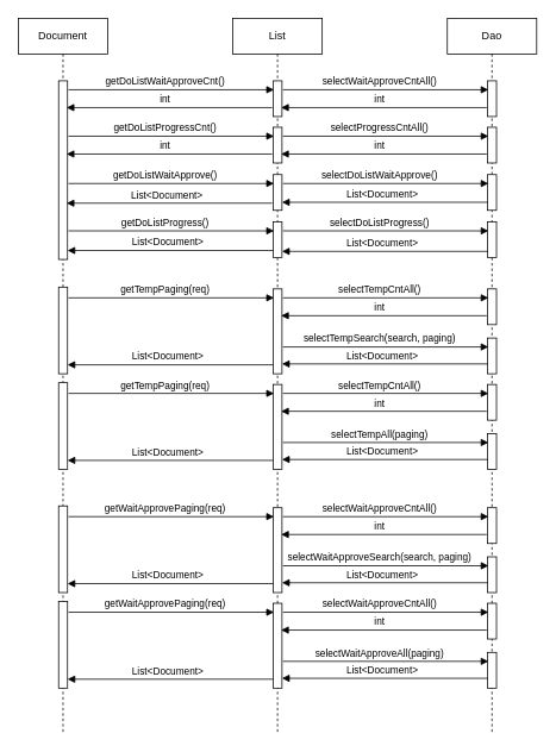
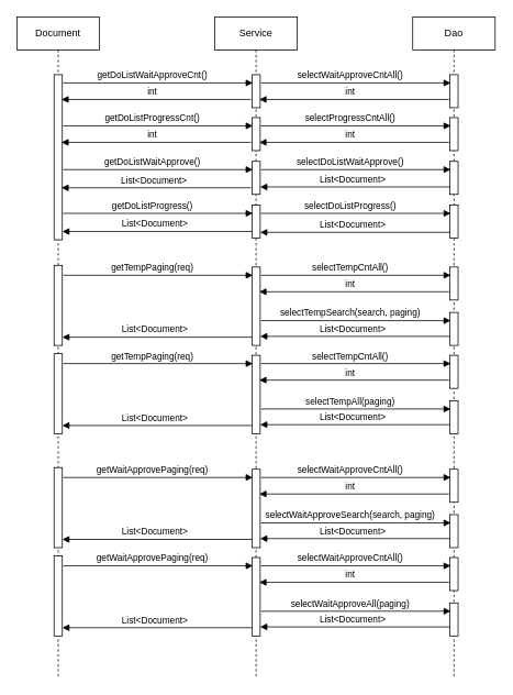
- <mxCell id="5" value="List" style="shape=umlLifeline;perimeter=lifelinePerimeter;whiteSpace=wrap;html=1;container=1;collapsible=0;recursiveResize=0;outlineConnect=0;" parent="1" vertex="1"><mxGeometry x="260" y="20" width="100" height="800" as="geometry" /></mxCell>
+ <mxCell id="5" value="Service" style="shape=umlLifeline;perimeter=lifelinePerimeter;whiteSpace=wrap;html=1;container=1;collapsible=0;recursiveResize=0;outlineConnect=0;" parent="1" vertex="1"><mxGeometry x="260" y="20" width="100" height="800" as="geometry" /></mxCell>
